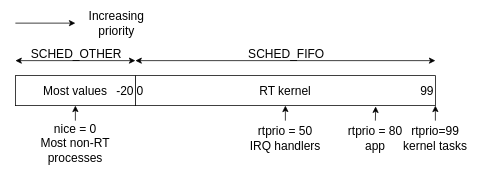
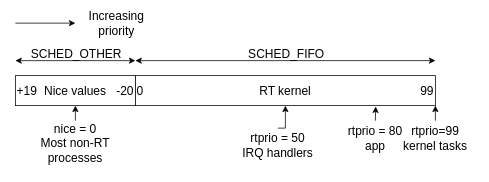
+ <mxCell id="4" value="+19" style="text;html=1;strokeColor=none;fillColor=none;align=left;verticalAlign=middle;whiteSpace=wrap;rounded=0;fontSize=16;" parent="1" vertex="1"><mxGeometry x="20" y="105" width="30" height="30" as="geometry" /></mxCell>
- <mxCell id="2" value="Most values" style="rounded=0;whiteSpace=wrap;html=1;fontSize=16;" parent="1" vertex="1"><mxGeometry x="20" y="100" width="160" height="40" as="geometry" /></mxCell>
+ <mxCell id="2" value="Nice values" style="rounded=0;whiteSpace=wrap;html=1;fontSize=16;" parent="1" vertex="1"><mxGeometry x="20" y="100" width="160" height="40" as="geometry" /></mxCell>
- <mxCell id="17" value="&lt;div style=&quot;font-size: 16px;&quot;&gt;rtprio = 50&lt;/div&gt;&lt;div style=&quot;font-size: 16px;&quot;&gt;IRQ handlers&lt;br style=&quot;font-size: 16px;&quot;&gt;&lt;/div&gt;" style="text;html=1;strokeColor=none;fillColor=none;align=center;verticalAlign=middle;whiteSpace=wrap;rounded=0;fontSize=16;" parent="1" vertex="1"><mxGeometry x="330" y="160" width="100" height="45" as="geometry" /></mxCell>
+ <mxCell id="17" value="&lt;div style=&quot;font-size: 16px;&quot;&gt;rtprio = 50&lt;/div&gt;&lt;div style=&quot;font-size: 16px;&quot;&gt;IRQ handlers&lt;br style=&quot;font-size: 16px;&quot;&gt;&lt;/div&gt;" style="text;html=1;strokeColor=none;fillColor=none;align=center;verticalAlign=middle;whiteSpace=wrap;rounded=0;fontSize=16;" parent="1" vertex="1"><mxGeometry x="320" y="170" width="100" height="45" as="geometry" /></mxCell>
